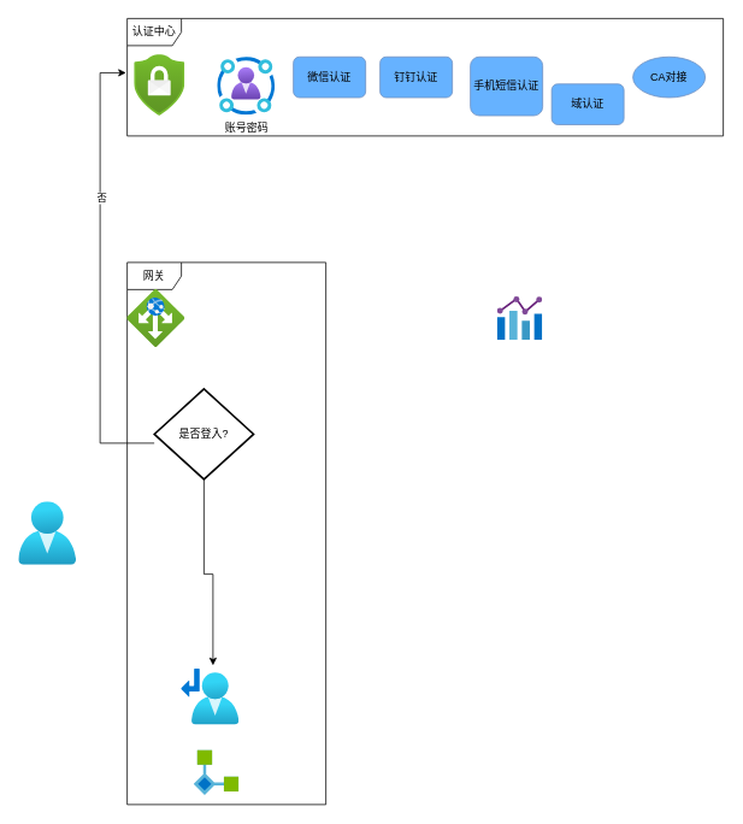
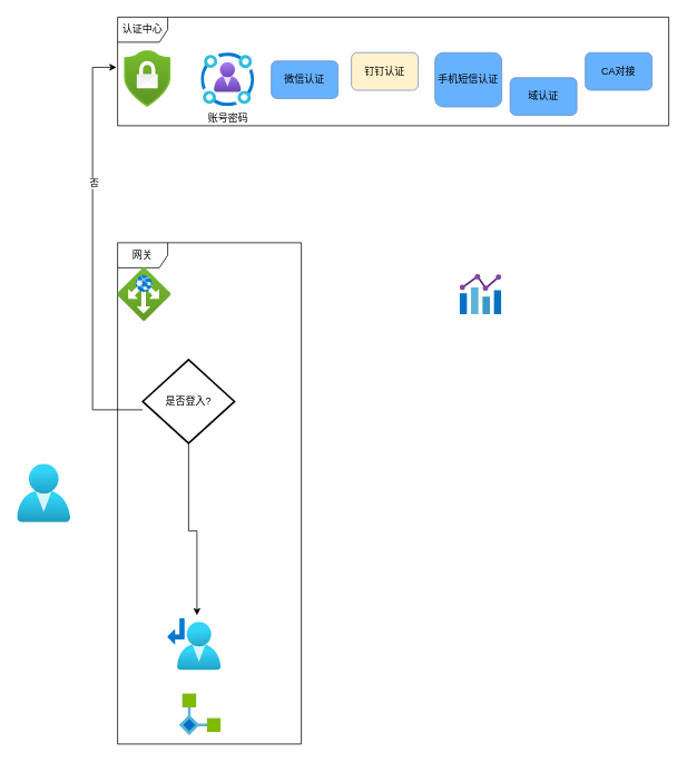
- <mxCell id="15" value="微信认证" style="rounded=1;whiteSpace=wrap;html=1;strokeColor=#6c8ebf;fillColor=#66B2FF;" vertex="1" parent="1"><mxGeometry x="324" y="62.5" width="80" height="45" as="geometry" /></mxCell>
+ <mxCell id="15" value="微信认证" style="rounded=1;whiteSpace=wrap;html=1;strokeColor=#6c8ebf;fillColor=#66B2FF;" vertex="1" parent="1"><mxGeometry x="324" y="72.5" width="80" height="45" as="geometry" /></mxCell>
- <mxCell id="16" value="钉钉认证" style="rounded=1;whiteSpace=wrap;html=1;strokeColor=#6c8ebf;fillColor=#66B2FF;" vertex="1" parent="1"><mxGeometry x="420" y="62.5" width="80" height="45" as="geometry" /></mxCell>
+ <mxCell id="16" value="钉钉认证" style="rounded=1;whiteSpace=wrap;html=1;strokeColor=#6c8ebf;fillColor=#fff2cc;" vertex="1" parent="1"><mxGeometry x="420" y="62.5" width="80" height="45" as="geometry" /></mxCell>
- <mxCell id="19" value="CA对接" style="ellipse;whiteSpace=wrap;html=1;strokeColor=#6c8ebf;fillColor=#66B2FF;" vertex="1" parent="1"><mxGeometry x="700" y="62.5" width="80" height="45" as="geometry" /></mxCell>
+ <mxCell id="19" value="CA对接" style="rounded=1;whiteSpace=wrap;html=1;strokeColor=#6c8ebf;fillColor=#66B2FF;" vertex="1" parent="1"><mxGeometry x="700" y="62.5" width="80" height="45" as="geometry" /></mxCell>
